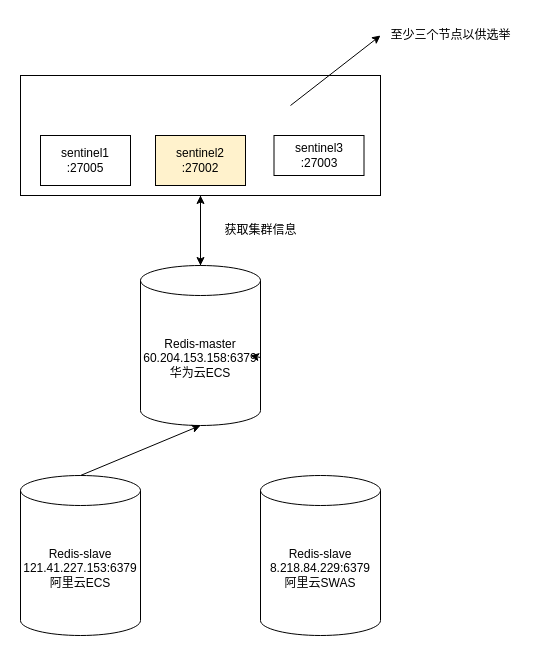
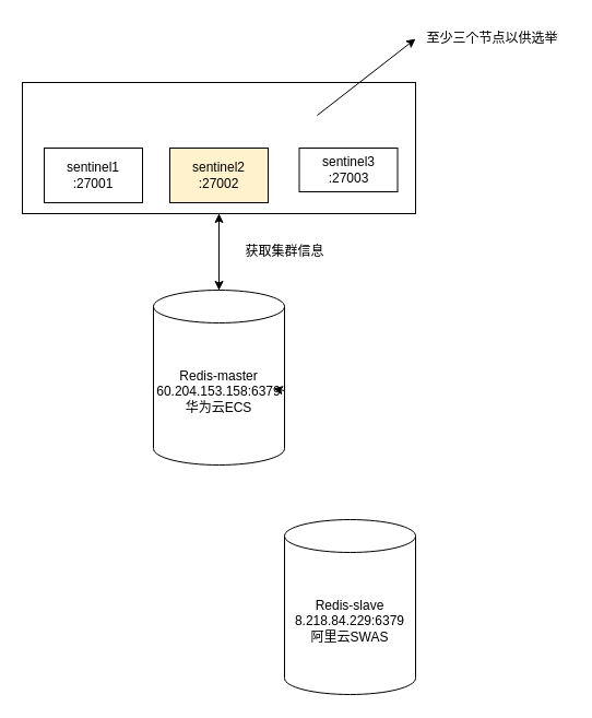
- <mxCell id="5" value="sentinel1&lt;br&gt;:27005" style="rounded=0;whiteSpace=wrap;html=1;" vertex="1" parent="1"><mxGeometry x="40" y="135" width="90" height="50" as="geometry" /></mxCell>
+ <mxCell id="5" value="sentinel1&lt;br&gt;:27001" style="rounded=0;whiteSpace=wrap;html=1;" vertex="1" parent="1"><mxGeometry x="40" y="135" width="90" height="50" as="geometry" /></mxCell>
- <mxCell id="12" value="" style="endArrow=classic;html=1;exitX=0.5;exitY=0;exitDx=0;exitDy=0;exitPerimeter=0;entryX=0.5;entryY=1;entryDx=0;entryDy=0;entryPerimeter=0;" edge="1" parent="1" source="10" target="7"><mxGeometry width="50" height="50" relative="1" as="geometry"><mxPoint x="200" y="405" as="sourcePoint" /><mxPoint x="250" y="355" as="targetPoint" /></mxGeometry></mxCell>
- <mxCell id="10" value="Redis-slave&lt;br&gt;121.41.227.153:6379&lt;br&gt;阿里云ECS" style="shape=cylinder3;whiteSpace=wrap;html=1;boundedLbl=1;backgroundOutline=1;size=15;" vertex="1" parent="1"><mxGeometry x="20" y="475" width="120" height="160" as="geometry" /></mxCell>
